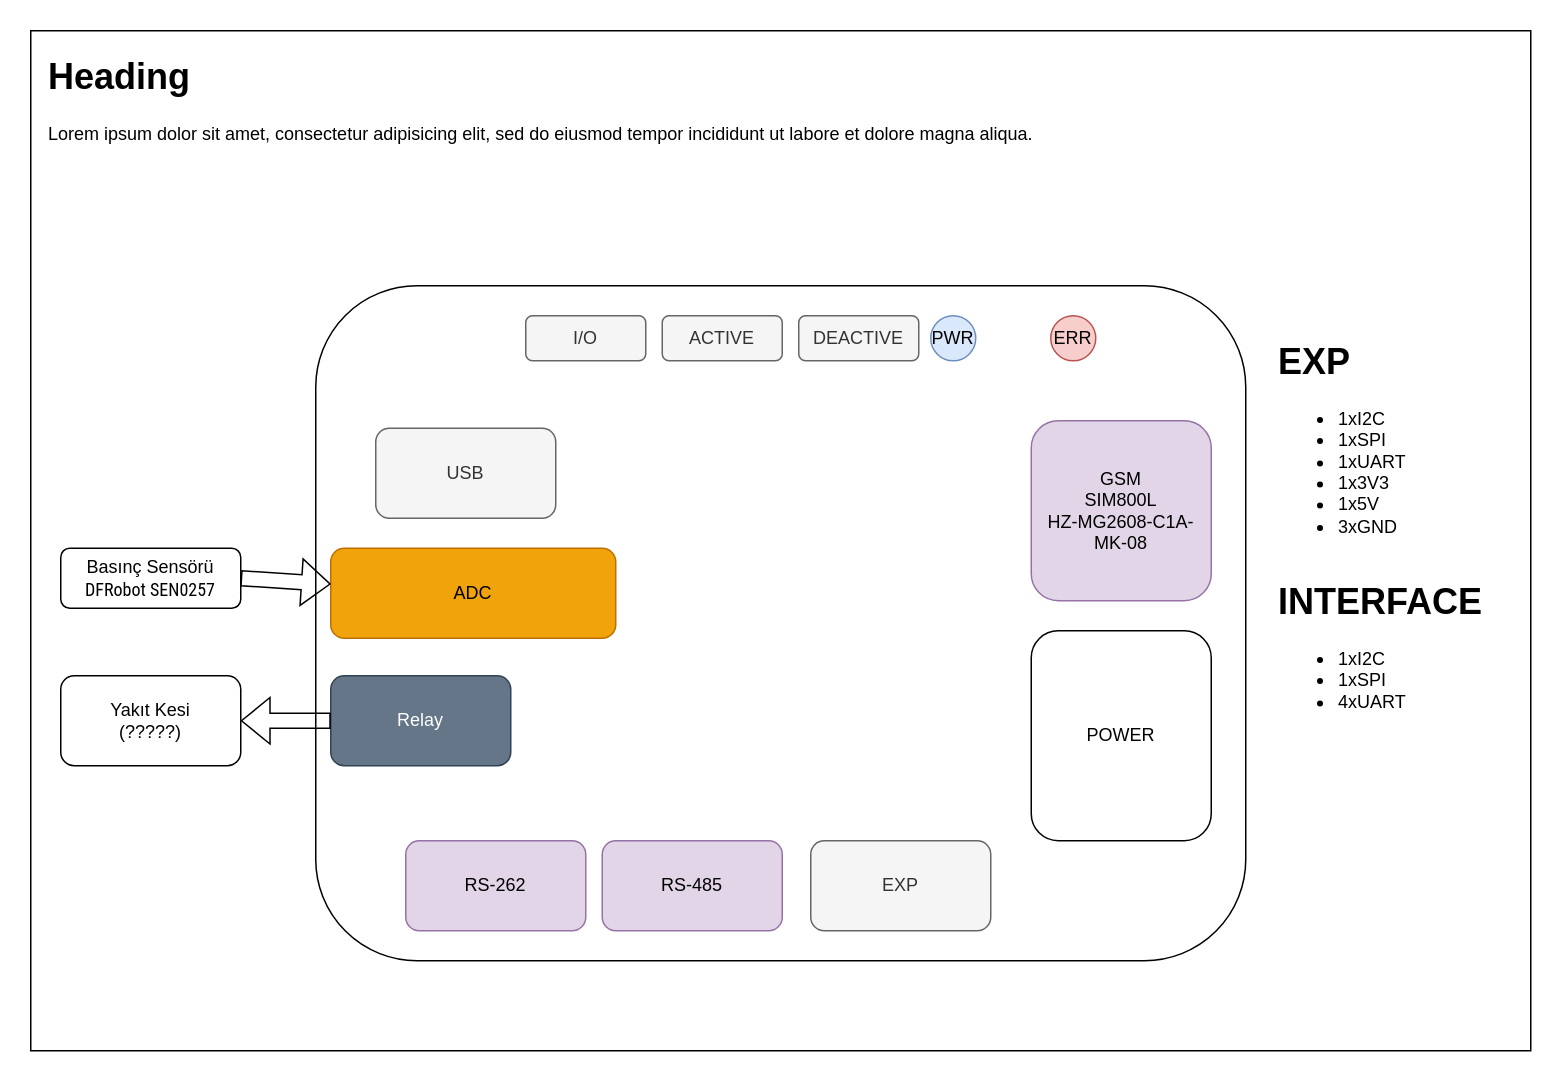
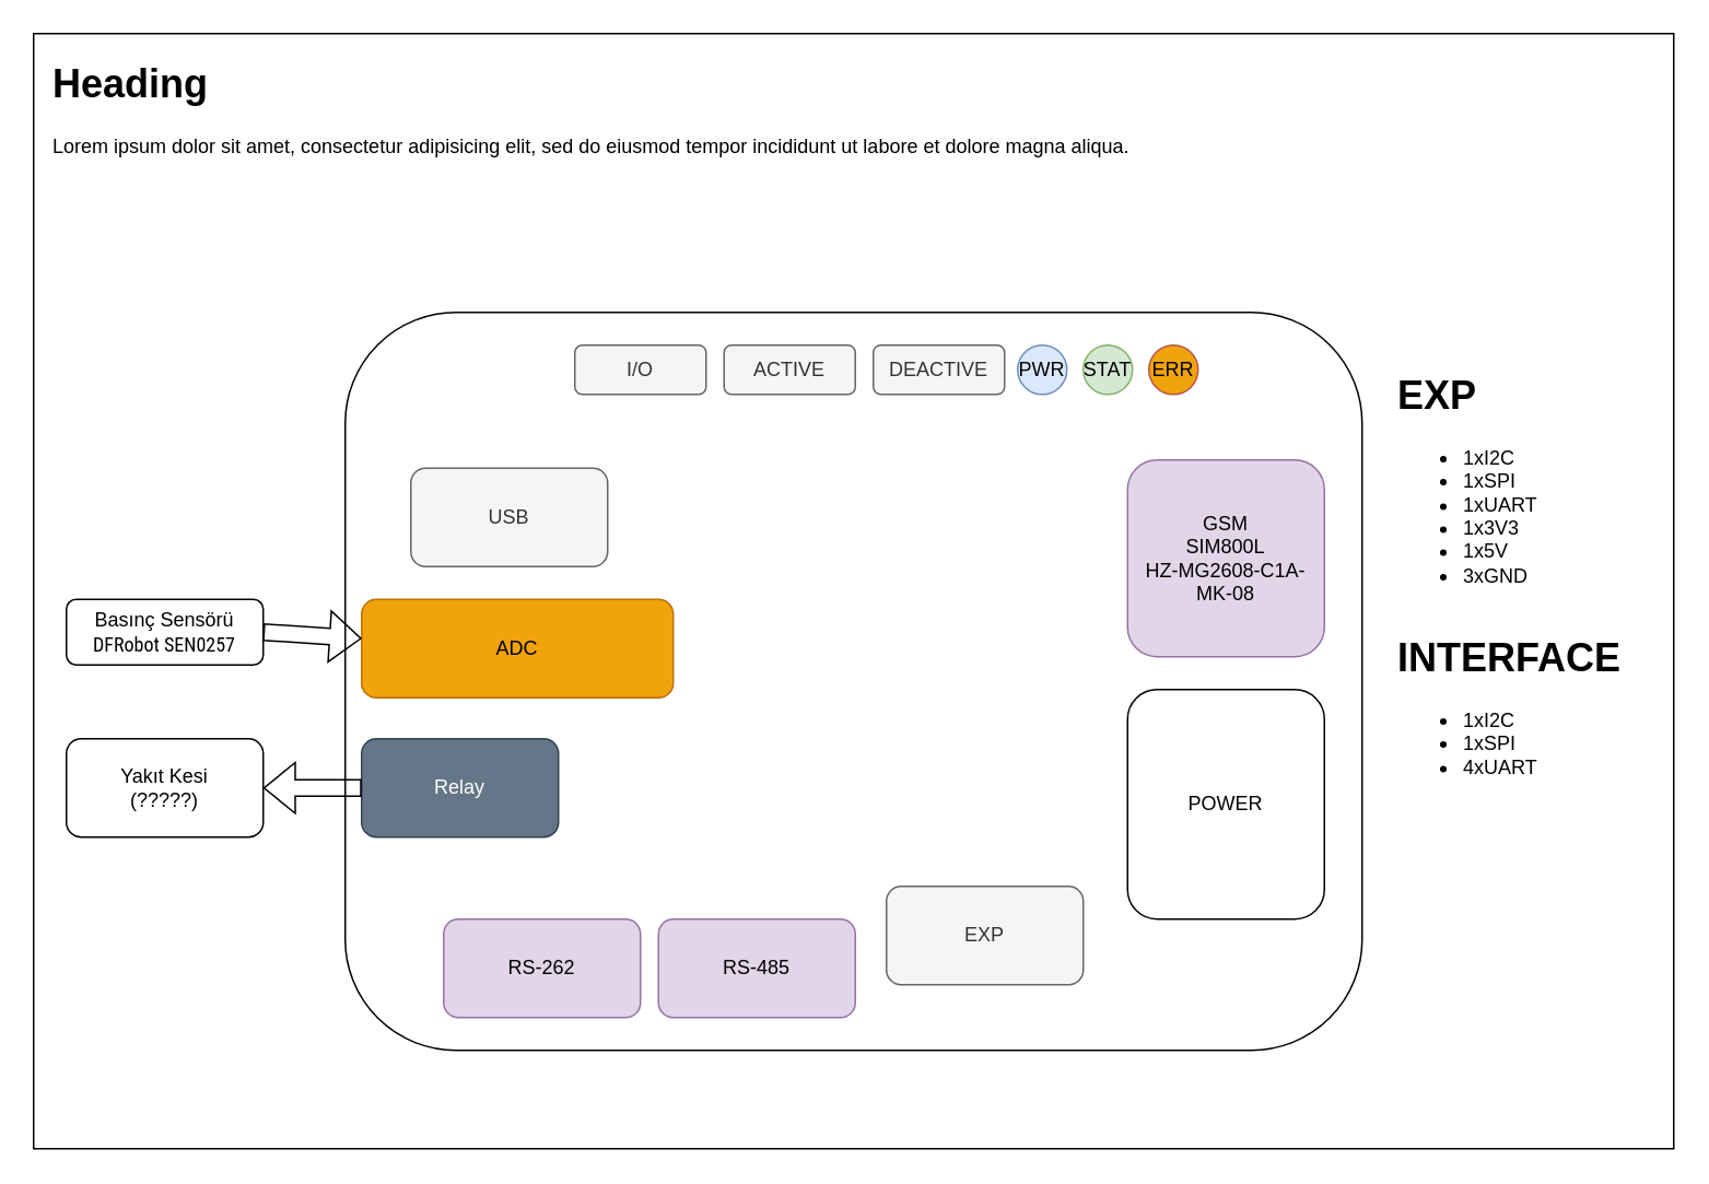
+ <mxCell id="11" value="STAT" style="ellipse;whiteSpace=wrap;html=1;aspect=fixed;fillColor=#d5e8d4;strokeColor=#82b366;" vertex="1" parent="1"><mxGeometry x="660" y="210" width="30" height="30" as="geometry" /></mxCell>
- <mxCell id="12" value="ERR" style="ellipse;whiteSpace=wrap;html=1;aspect=fixed;fillColor=#f8cecc;strokeColor=#b85450;" vertex="1" parent="1"><mxGeometry x="700" y="210" width="30" height="30" as="geometry" /></mxCell>
+ <mxCell id="12" value="ERR" style="ellipse;whiteSpace=wrap;html=1;aspect=fixed;fillColor=#f0a30a;strokeColor=#b85450;" vertex="1" parent="1"><mxGeometry x="700" y="210" width="30" height="30" as="geometry" /></mxCell>
- <mxCell id="21" value="EXP" style="rounded=1;whiteSpace=wrap;html=1;fillColor=#f5f5f5;strokeColor=#666666;fontColor=#333333;" vertex="1" parent="1"><mxGeometry x="540" y="560" width="120" height="60" as="geometry" /></mxCell>
+ <mxCell id="21" value="EXP" style="rounded=1;whiteSpace=wrap;html=1;fillColor=#f5f5f5;strokeColor=#666666;fontColor=#333333;" vertex="1" parent="1"><mxGeometry x="540" y="540" width="120" height="60" as="geometry" /></mxCell>
